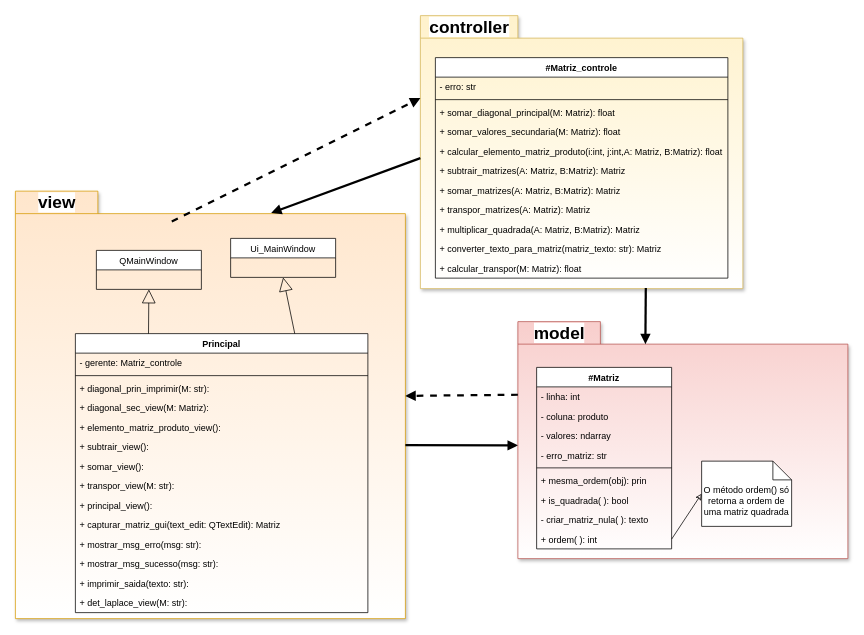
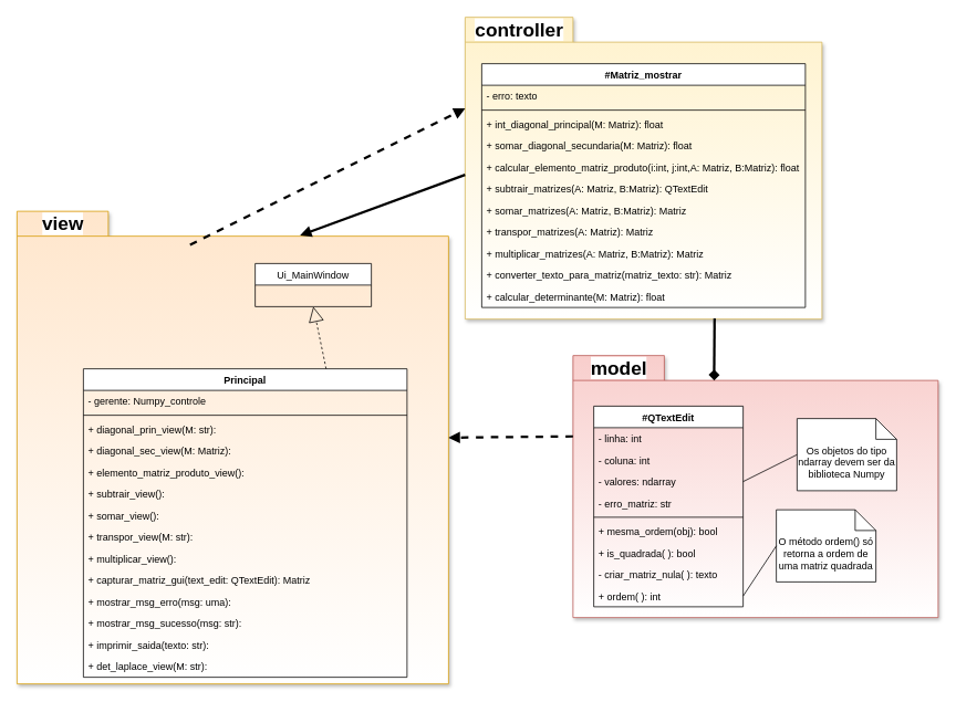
- <mxCell id="23" value="#Matriz_controle" style="swimlane;fontStyle=1;align=center;verticalAlign=top;childLayout=stackLayout;horizontal=1;startSize=26;horizontalStack=0;resizeParent=1;resizeParentMax=0;resizeLast=0;collapsible=1;marginBottom=0;rounded=0;" parent="22" vertex="1"><mxGeometry x="20" y="56" width="390" height="294" as="geometry" /></mxCell>
+ <mxCell id="23" value="#Matriz_mostrar" style="swimlane;fontStyle=1;align=center;verticalAlign=top;childLayout=stackLayout;horizontal=1;startSize=26;horizontalStack=0;resizeParent=1;resizeParentMax=0;resizeLast=0;collapsible=1;marginBottom=0;rounded=0;" parent="22" vertex="1"><mxGeometry x="20" y="56" width="390" height="294" as="geometry" /></mxCell>
- <mxCell id="24" value="- erro: str" style="text;strokeColor=none;fillColor=none;align=left;verticalAlign=top;spacingLeft=4;spacingRight=4;overflow=hidden;rotatable=0;points=[[0,0.5],[1,0.5]];portConstraint=eastwest;rounded=0;" parent="23" vertex="1"><mxGeometry y="26" width="390" height="26" as="geometry" /></mxCell>
+ <mxCell id="24" value="- erro: texto" style="text;strokeColor=none;fillColor=none;align=left;verticalAlign=top;spacingLeft=4;spacingRight=4;overflow=hidden;rotatable=0;points=[[0,0.5],[1,0.5]];portConstraint=eastwest;rounded=0;" parent="23" vertex="1"><mxGeometry y="26" width="390" height="26" as="geometry" /></mxCell>
- <mxCell id="26" value="+ somar_diagonal_principal(M: Matriz): float" style="text;strokeColor=none;fillColor=none;align=left;verticalAlign=top;spacingLeft=4;spacingRight=4;overflow=hidden;rotatable=0;points=[[0,0.5],[1,0.5]];portConstraint=eastwest;rounded=0;" parent="23" vertex="1"><mxGeometry y="60" width="390" height="26" as="geometry" /></mxCell>
+ <mxCell id="26" value="+ int_diagonal_principal(M: Matriz): float" style="text;strokeColor=none;fillColor=none;align=left;verticalAlign=top;spacingLeft=4;spacingRight=4;overflow=hidden;rotatable=0;points=[[0,0.5],[1,0.5]];portConstraint=eastwest;rounded=0;" parent="23" vertex="1"><mxGeometry y="60" width="390" height="26" as="geometry" /></mxCell>
- <mxCell id="27" value="+ somar_valores_secundaria(M: Matriz): float" style="text;strokeColor=none;fillColor=none;align=left;verticalAlign=top;spacingLeft=4;spacingRight=4;overflow=hidden;rotatable=0;points=[[0,0.5],[1,0.5]];portConstraint=eastwest;rounded=0;" parent="23" vertex="1"><mxGeometry y="86" width="390" height="26" as="geometry" /></mxCell>
+ <mxCell id="27" value="+ somar_diagonal_secundaria(M: Matriz): float" style="text;strokeColor=none;fillColor=none;align=left;verticalAlign=top;spacingLeft=4;spacingRight=4;overflow=hidden;rotatable=0;points=[[0,0.5],[1,0.5]];portConstraint=eastwest;rounded=0;" parent="23" vertex="1"><mxGeometry y="86" width="390" height="26" as="geometry" /></mxCell>
- <mxCell id="29" value="+ subtrair_matrizes(A: Matriz, B:Matriz): Matriz" style="text;strokeColor=none;fillColor=none;align=left;verticalAlign=top;spacingLeft=4;spacingRight=4;overflow=hidden;rotatable=0;points=[[0,0.5],[1,0.5]];portConstraint=eastwest;rounded=0;" parent="23" vertex="1"><mxGeometry y="138" width="390" height="26" as="geometry" /></mxCell>
+ <mxCell id="29" value="+ subtrair_matrizes(A: Matriz, B:Matriz): QTextEdit" style="text;strokeColor=none;fillColor=none;align=left;verticalAlign=top;spacingLeft=4;spacingRight=4;overflow=hidden;rotatable=0;points=[[0,0.5],[1,0.5]];portConstraint=eastwest;rounded=0;" parent="23" vertex="1"><mxGeometry y="138" width="390" height="26" as="geometry" /></mxCell>
- <mxCell id="32" value="+ multiplicar_quadrada(A: Matriz, B:Matriz): Matriz" style="text;strokeColor=none;fillColor=none;align=left;verticalAlign=top;spacingLeft=4;spacingRight=4;overflow=hidden;rotatable=0;points=[[0,0.5],[1,0.5]];portConstraint=eastwest;rounded=0;" parent="23" vertex="1"><mxGeometry y="216" width="390" height="26" as="geometry" /></mxCell>
+ <mxCell id="32" value="+ multiplicar_matrizes(A: Matriz, B:Matriz): Matriz" style="text;strokeColor=none;fillColor=none;align=left;verticalAlign=top;spacingLeft=4;spacingRight=4;overflow=hidden;rotatable=0;points=[[0,0.5],[1,0.5]];portConstraint=eastwest;rounded=0;" parent="23" vertex="1"><mxGeometry y="216" width="390" height="26" as="geometry" /></mxCell>
- <mxCell id="34" value="+ calcular_transpor(M: Matriz): float" style="text;strokeColor=none;fillColor=none;align=left;verticalAlign=top;spacingLeft=4;spacingRight=4;overflow=hidden;rotatable=0;points=[[0,0.5],[1,0.5]];portConstraint=eastwest;rounded=0;fontStyle=0" vertex="1" parent="23"><mxGeometry y="268" width="390" height="26" as="geometry" /></mxCell>
+ <mxCell id="34" value="+ calcular_determinante(M: Matriz): float" style="text;strokeColor=none;fillColor=none;align=left;verticalAlign=top;spacingLeft=4;spacingRight=4;overflow=hidden;rotatable=0;points=[[0,0.5],[1,0.5]];portConstraint=eastwest;rounded=0;fontStyle=0" vertex="1" parent="23"><mxGeometry y="268" width="390" height="26" as="geometry" /></mxCell>
- <mxCell id="18" value="QMainWindow" style="swimlane;fontStyle=0;childLayout=stackLayout;horizontal=1;startSize=26;horizontalStack=0;resizeParent=1;resizeParentMax=0;resizeLast=0;collapsible=1;marginBottom=0;glass=0;labelBackgroundColor=default;labelBorderColor=none;rounded=0;" parent="2" vertex="1"><mxGeometry x="108" y="79" width="140" height="52" as="geometry" /></mxCell>
- <mxCell id="21" value="Extends" style="endArrow=block;endSize=16;endFill=0;html=1;exitX=0.75;exitY=0;exitDx=0;exitDy=0;entryX=0.5;entryY=1;entryDx=0;entryDy=0;fontColor=none;noLabel=1;rounded=0;" parent="2" source="3" target="20" edge="1"><mxGeometry width="160" relative="1" as="geometry"><mxPoint x="320" y="-140" as="sourcePoint" /><mxPoint x="530" y="-120" as="targetPoint" /></mxGeometry></mxCell>
+ <mxCell id="21" value="Extends" style="endArrow=block;endSize=16;endFill=0;html=1;exitX=0.75;exitY=0;exitDx=0;exitDy=0;entryX=0.5;entryY=1;entryDx=0;entryDy=0;fontColor=none;noLabel=1;rounded=0;dashed=1;" parent="2" source="3" target="20" edge="1"><mxGeometry width="160" relative="1" as="geometry"><mxPoint x="320" y="-140" as="sourcePoint" /><mxPoint x="530" y="-120" as="targetPoint" /></mxGeometry></mxCell>
- <mxCell id="19" value="Extends" style="endArrow=block;endSize=16;endFill=0;html=1;exitX=0.25;exitY=0;exitDx=0;exitDy=0;entryX=0.5;entryY=1;entryDx=0;entryDy=0;fontColor=none;noLabel=1;rounded=0;" parent="2" source="3" target="18" edge="1"><mxGeometry x="0.071" y="15" width="160" relative="1" as="geometry"><mxPoint x="562.5" y="-40" as="sourcePoint" /><mxPoint x="340" y="-130" as="targetPoint" /><mxPoint as="offset" /></mxGeometry></mxCell>
- <mxCell id="51" value="" style="html=1;verticalAlign=bottom;labelBackgroundColor=none;endArrow=block;endFill=1;fontSize=23;fontColor=none;entryX=0;entryY=0;entryDx=170;entryDy=30;entryPerimeter=0;exitX=0.699;exitY=0.998;exitDx=0;exitDy=0;exitPerimeter=0;strokeWidth=3;" parent="1" source="22" target="35" edge="1"><mxGeometry width="160" relative="1" as="geometry"><mxPoint x="435" y="404" as="sourcePoint" /><mxPoint x="355" y="564" as="targetPoint" /></mxGeometry></mxCell>
+ <mxCell id="51" value="" style="html=1;verticalAlign=bottom;labelBackgroundColor=none;endArrow=diamond;endFill=1;fontSize=23;fontColor=none;entryX=0;entryY=0;entryDx=170;entryDy=30;entryPerimeter=0;exitX=0.699;exitY=0.998;exitDx=0;exitDy=0;exitPerimeter=0;strokeWidth=3;" parent="1" source="22" target="35" edge="1"><mxGeometry width="160" relative="1" as="geometry"><mxPoint x="435" y="404" as="sourcePoint" /><mxPoint x="355" y="564" as="targetPoint" /></mxGeometry></mxCell>
- <mxCell id="4" value="- gerente: Matriz_controle" style="text;strokeColor=none;fillColor=none;align=left;verticalAlign=top;spacingLeft=4;spacingRight=4;overflow=hidden;rotatable=0;points=[[0,0.5],[1,0.5]];portConstraint=eastwest;rounded=0;" parent="3" vertex="1"><mxGeometry y="26" width="390" height="26" as="geometry" /></mxCell>
+ <mxCell id="4" value="- gerente: Numpy_controle" style="text;strokeColor=none;fillColor=none;align=left;verticalAlign=top;spacingLeft=4;spacingRight=4;overflow=hidden;rotatable=0;points=[[0,0.5],[1,0.5]];portConstraint=eastwest;rounded=0;" parent="3" vertex="1"><mxGeometry y="26" width="390" height="26" as="geometry" /></mxCell>
- <mxCell id="36" value="#Matriz" style="swimlane;fontStyle=1;align=center;verticalAlign=top;childLayout=stackLayout;horizontal=1;startSize=26;horizontalStack=0;resizeParent=1;resizeParentMax=0;resizeLast=0;collapsible=1;marginBottom=0;rounded=0;" parent="35" vertex="1"><mxGeometry x="25" y="61" width="180" height="242" as="geometry" /></mxCell>
+ <mxCell id="36" value="#QTextEdit" style="swimlane;fontStyle=1;align=center;verticalAlign=top;childLayout=stackLayout;horizontal=1;startSize=26;horizontalStack=0;resizeParent=1;resizeParentMax=0;resizeLast=0;collapsible=1;marginBottom=0;rounded=0;" parent="35" vertex="1"><mxGeometry x="25" y="61" width="180" height="242" as="geometry" /></mxCell>
- <mxCell id="6" value="+ diagonal_prin_imprimir(M: str): " style="text;strokeColor=none;fillColor=none;align=left;verticalAlign=top;spacingLeft=4;spacingRight=4;overflow=hidden;rotatable=0;points=[[0,0.5],[1,0.5]];portConstraint=eastwest;rounded=0;" parent="3" vertex="1"><mxGeometry y="60" width="390" height="26" as="geometry" /></mxCell>
+ <mxCell id="6" value="+ diagonal_prin_view(M: str): " style="text;strokeColor=none;fillColor=none;align=left;verticalAlign=top;spacingLeft=4;spacingRight=4;overflow=hidden;rotatable=0;points=[[0,0.5],[1,0.5]];portConstraint=eastwest;rounded=0;" parent="3" vertex="1"><mxGeometry y="60" width="390" height="26" as="geometry" /></mxCell>
+ <mxCell id="46" value="Os objetos do tipo ndarray devem ser da biblioteca Numpy" style="shape=note2;boundedLbl=1;whiteSpace=wrap;html=1;size=25;verticalAlign=top;align=center;" parent="35" vertex="1"><mxGeometry x="270" y="76" width="120" height="87" as="geometry" /></mxCell>
- <mxCell id="38" value="- coluna: produto" style="text;strokeColor=none;fillColor=none;align=left;verticalAlign=top;spacingLeft=4;spacingRight=4;overflow=hidden;rotatable=0;points=[[0,0.5],[1,0.5]];portConstraint=eastwest;rounded=0;" parent="36" vertex="1"><mxGeometry y="52" width="180" height="26" as="geometry" /></mxCell>
+ <mxCell id="38" value="- coluna: int" style="text;strokeColor=none;fillColor=none;align=left;verticalAlign=top;spacingLeft=4;spacingRight=4;overflow=hidden;rotatable=0;points=[[0,0.5],[1,0.5]];portConstraint=eastwest;rounded=0;" parent="36" vertex="1"><mxGeometry y="52" width="180" height="26" as="geometry" /></mxCell>
+ <mxCell id="47" value="feature1" style="html=1;verticalAlign=bottom;labelBackgroundColor=none;endArrow=none;endFill=0;endSize=6;align=left;strokeColor=default;entryX=0;entryY=0.5;entryDx=0;entryDy=0;entryPerimeter=0;exitX=1;exitY=0.5;exitDx=0;exitDy=0;fontColor=none;noLabel=1;" parent="35" source="39" target="46" edge="1"><mxGeometry x="-1" relative="1" as="geometry"><mxPoint x="110" y="176" as="sourcePoint" /><mxPoint x="270" y="176" as="targetPoint" /></mxGeometry></mxCell>
- <mxCell id="52" value="" style="html=1;verticalAlign=bottom;labelBackgroundColor=none;endArrow=block;endFill=1;fontSize=23;fontColor=none;strokeWidth=3;exitX=1;exitY=0.594;exitDx=0;exitDy=0;exitPerimeter=0;entryX=0;entryY=0;entryDx=0;entryDy=165;entryPerimeter=0;" parent="1" source="2" target="35" edge="1"><mxGeometry width="160" relative="1" as="geometry"><mxPoint x="795" y="554" as="sourcePoint" /><mxPoint x="870" y="584" as="targetPoint" /></mxGeometry></mxCell>
- <mxCell id="42" value="+ mesma_ordem(obj): prin" style="text;strokeColor=none;fillColor=none;align=left;verticalAlign=top;spacingLeft=4;spacingRight=4;overflow=hidden;rotatable=0;points=[[0,0.5],[1,0.5]];portConstraint=eastwest;rounded=0;" parent="36" vertex="1"><mxGeometry y="138" width="180" height="26" as="geometry" /></mxCell>
+ <mxCell id="42" value="+ mesma_ordem(obj): bool" style="text;strokeColor=none;fillColor=none;align=left;verticalAlign=top;spacingLeft=4;spacingRight=4;overflow=hidden;rotatable=0;points=[[0,0.5],[1,0.5]];portConstraint=eastwest;rounded=0;" parent="36" vertex="1"><mxGeometry y="138" width="180" height="26" as="geometry" /></mxCell>
- <mxCell id="49" value="feature1" style="html=1;verticalAlign=bottom;labelBackgroundColor=none;endArrow=classic;endFill=0;endSize=6;align=left;strokeColor=default;entryX=0;entryY=0.5;entryDx=0;entryDy=0;entryPerimeter=0;exitX=1;exitY=0.5;exitDx=0;exitDy=0;fontColor=none;noLabel=1;" edge="1" parent="35" source="45" target="48"><mxGeometry x="-1" relative="1" as="geometry"><mxPoint x="215" y="162" as="sourcePoint" /><mxPoint x="280" y="129.5" as="targetPoint" /></mxGeometry></mxCell>
+ <mxCell id="49" value="feature1" style="html=1;verticalAlign=bottom;labelBackgroundColor=none;endArrow=none;endFill=0;endSize=6;align=left;strokeColor=default;entryX=0;entryY=0.5;entryDx=0;entryDy=0;entryPerimeter=0;exitX=1;exitY=0.5;exitDx=0;exitDy=0;fontColor=none;noLabel=1;" edge="1" parent="35" source="45" target="48"><mxGeometry x="-1" relative="1" as="geometry"><mxPoint x="215" y="162" as="sourcePoint" /><mxPoint x="280" y="129.5" as="targetPoint" /></mxGeometry></mxCell>
- <mxCell id="12" value="+ principal_view(): " style="text;strokeColor=none;fillColor=none;align=left;verticalAlign=top;spacingLeft=4;spacingRight=4;overflow=hidden;rotatable=0;points=[[0,0.5],[1,0.5]];portConstraint=eastwest;rounded=0;" parent="3" vertex="1"><mxGeometry y="216" width="390" height="26" as="geometry" /></mxCell>
+ <mxCell id="12" value="+ multiplicar_view(): " style="text;strokeColor=none;fillColor=none;align=left;verticalAlign=top;spacingLeft=4;spacingRight=4;overflow=hidden;rotatable=0;points=[[0,0.5],[1,0.5]];portConstraint=eastwest;rounded=0;" parent="3" vertex="1"><mxGeometry y="216" width="390" height="26" as="geometry" /></mxCell>
- <mxCell id="14" value="+ mostrar_msg_erro(msg: str): " style="text;strokeColor=none;fillColor=none;align=left;verticalAlign=top;spacingLeft=4;spacingRight=4;overflow=hidden;rotatable=0;points=[[0,0.5],[1,0.5]];portConstraint=eastwest;rounded=0;" parent="3" vertex="1"><mxGeometry y="268" width="390" height="26" as="geometry" /></mxCell>
+ <mxCell id="14" value="+ mostrar_msg_erro(msg: uma): " style="text;strokeColor=none;fillColor=none;align=left;verticalAlign=top;spacingLeft=4;spacingRight=4;overflow=hidden;rotatable=0;points=[[0,0.5],[1,0.5]];portConstraint=eastwest;rounded=0;" parent="3" vertex="1"><mxGeometry y="268" width="390" height="26" as="geometry" /></mxCell>
